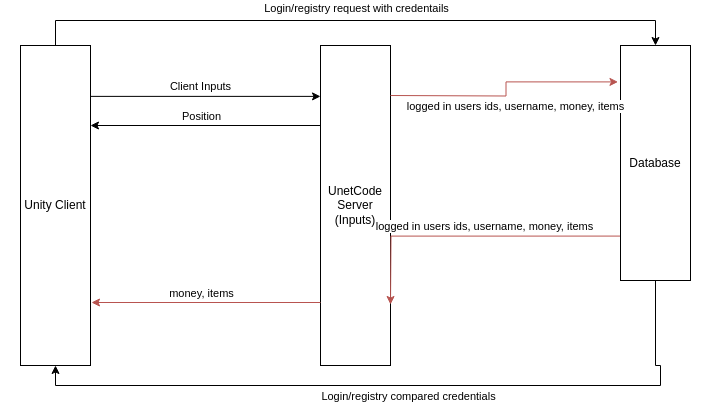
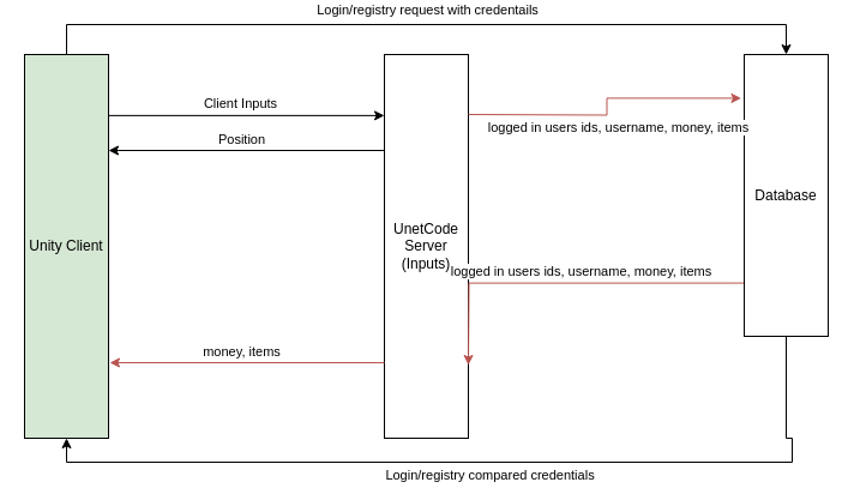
- <mxCell id="6" value="&lt;div&gt;Unity Client&lt;/div&gt;" style="rounded=0;whiteSpace=wrap;html=1;" vertex="1" parent="1"><mxGeometry x="20" y="45" width="70" height="320" as="geometry" /></mxCell>
+ <mxCell id="6" value="&lt;div&gt;Unity Client&lt;/div&gt;" style="rounded=0;whiteSpace=wrap;html=1;fillColor=#d5e8d4;" vertex="1" parent="1"><mxGeometry x="20" y="45" width="70" height="320" as="geometry" /></mxCell>
